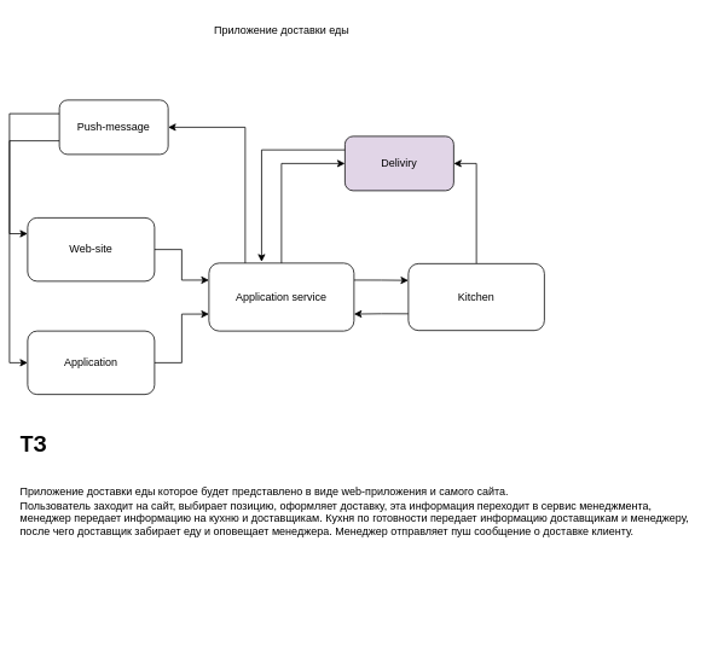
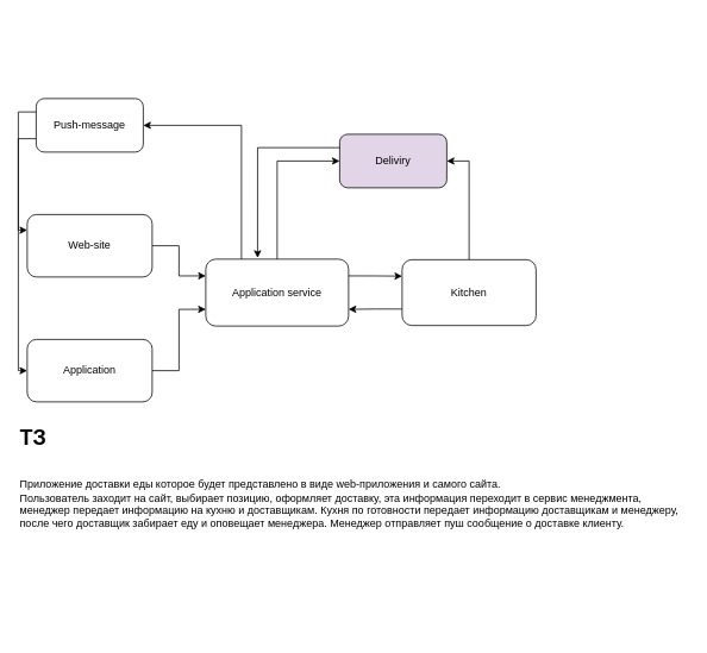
- <mxCell id="18" value="Приложение доставки еды&lt;div&gt;&lt;br&gt;&lt;/div&gt;" style="text;html=1;align=center;verticalAlign=middle;resizable=0;points=[];autosize=1;strokeColor=none;fillColor=none;" vertex="1" parent="1"><mxGeometry x="225" y="20" width="170" height="40" as="geometry" /></mxCell>
- <mxCell id="16" value="Push-message" style="rounded=1;whiteSpace=wrap;html=1;" vertex="1" parent="1"><mxGeometry x="65" y="110" width="120" height="60" as="geometry" /></mxCell>
+ <mxCell id="16" value="Push-message" style="rounded=1;whiteSpace=wrap;html=1;" vertex="1" parent="1"><mxGeometry x="40" y="110" width="120" height="60" as="geometry" /></mxCell>
- <mxCell id="5" value="Application" style="rounded=1;whiteSpace=wrap;html=1;" vertex="1" parent="1"><mxGeometry x="30" y="365" width="140" height="70" as="geometry" /></mxCell>
+ <mxCell id="5" value="Application" style="rounded=1;whiteSpace=wrap;html=1;" vertex="1" parent="1"><mxGeometry x="30" y="380" width="140" height="70" as="geometry" /></mxCell>
